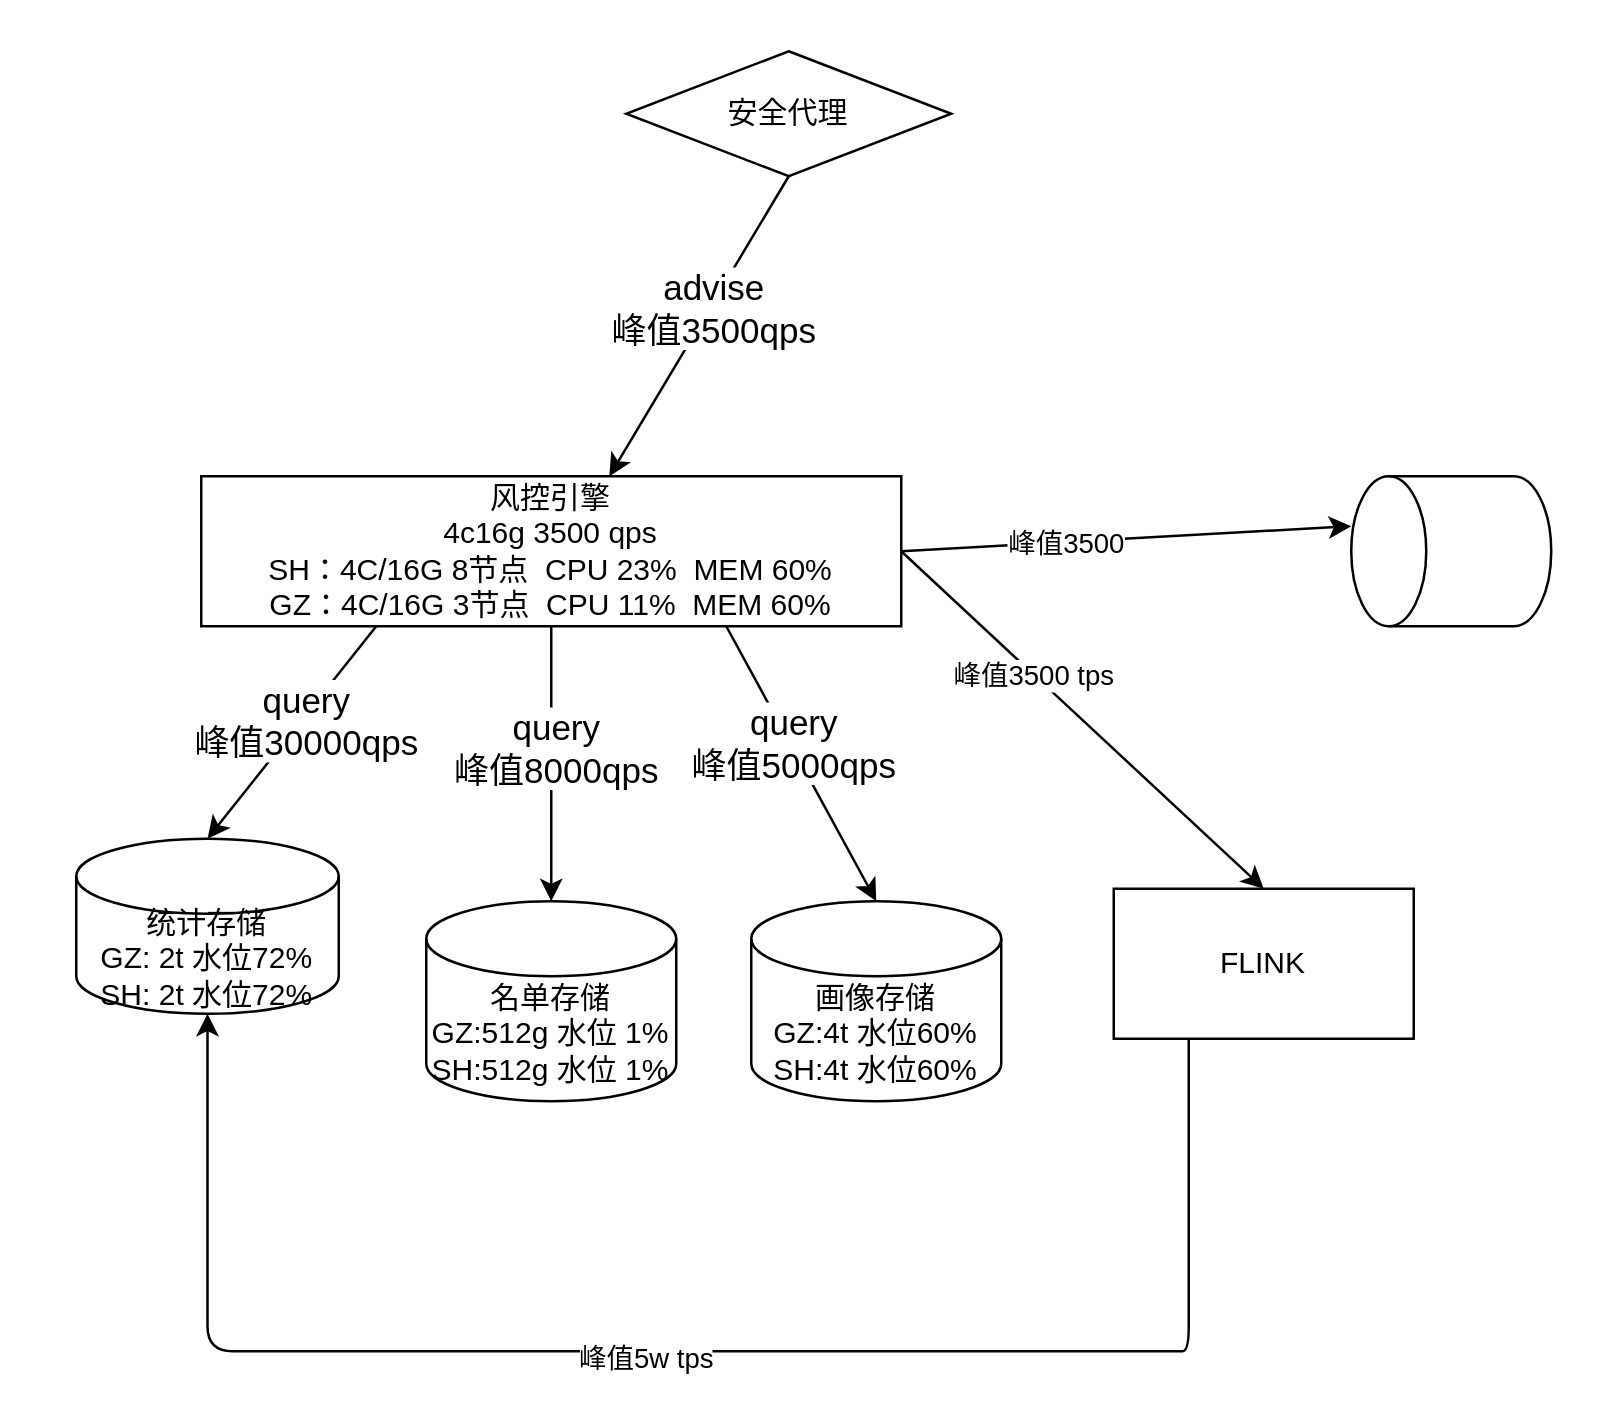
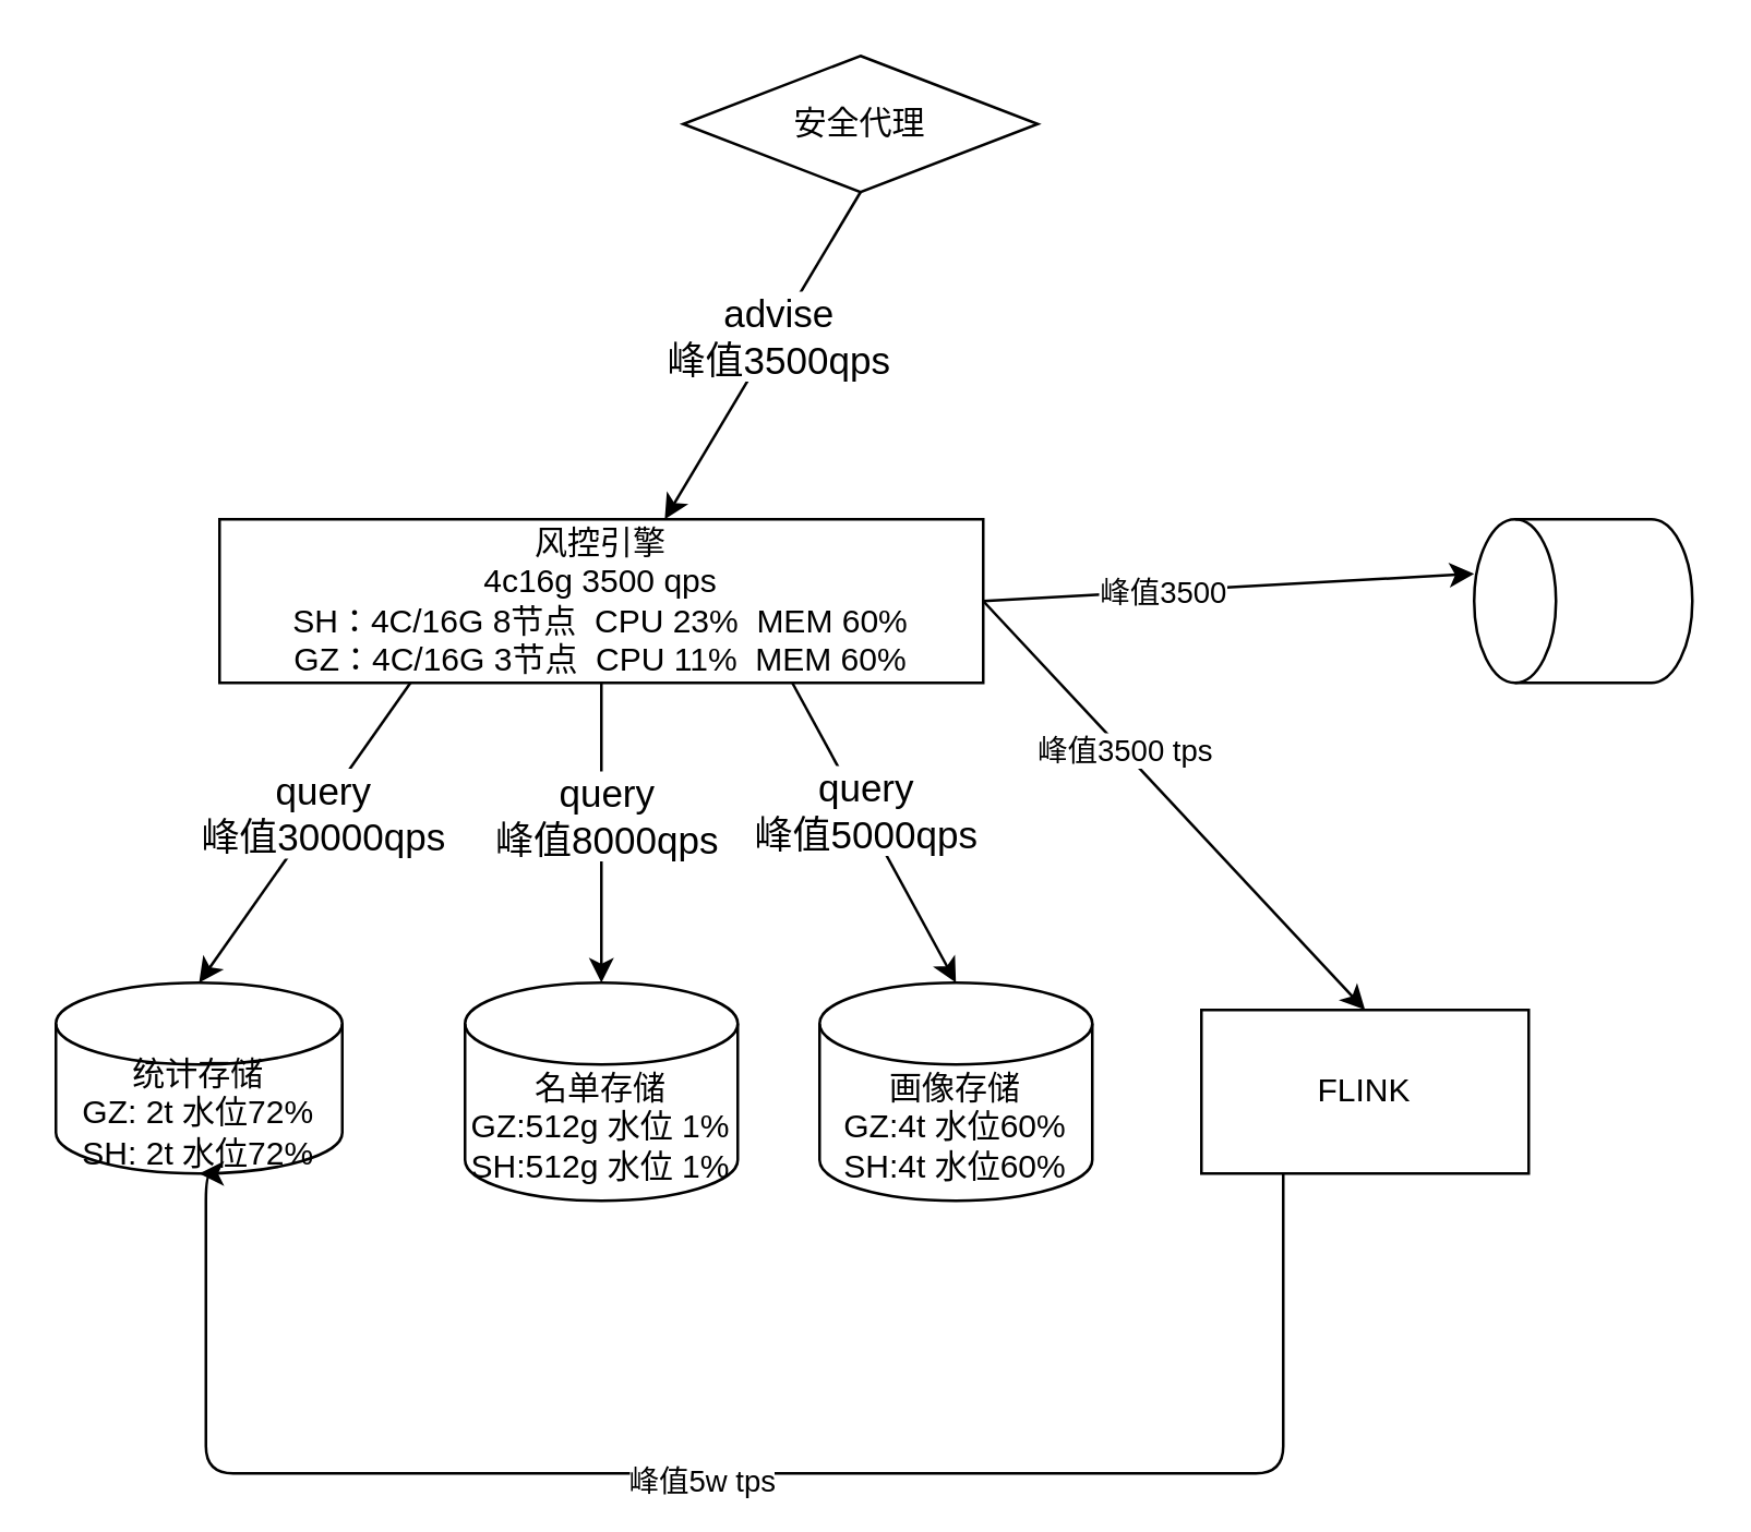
- <mxCell id="6" value="统计存储&lt;br&gt;GZ: 2t 水位72%&lt;br&gt;SH: 2t 水位72%" style="shape=cylinder3;whiteSpace=wrap;html=1;boundedLbl=1;backgroundOutline=1;size=15;" parent="1" vertex="1"><mxGeometry x="30" y="335" width="105" height="70" as="geometry" /></mxCell>
+ <mxCell id="6" value="统计存储&lt;br&gt;GZ: 2t 水位72%&lt;br&gt;SH: 2t 水位72%" style="shape=cylinder3;whiteSpace=wrap;html=1;boundedLbl=1;backgroundOutline=1;size=15;" parent="1" vertex="1"><mxGeometry x="20" y="360" width="105" height="70" as="geometry" /></mxCell>
- <mxCell id="17" value="FLINK" style="rounded=0;whiteSpace=wrap;html=1;" vertex="1" parent="1"><mxGeometry x="445" y="355" width="120" height="60" as="geometry" /></mxCell>
+ <mxCell id="17" value="FLINK" style="rounded=0;whiteSpace=wrap;html=1;" vertex="1" parent="1"><mxGeometry x="440" y="370" width="120" height="60" as="geometry" /></mxCell>
